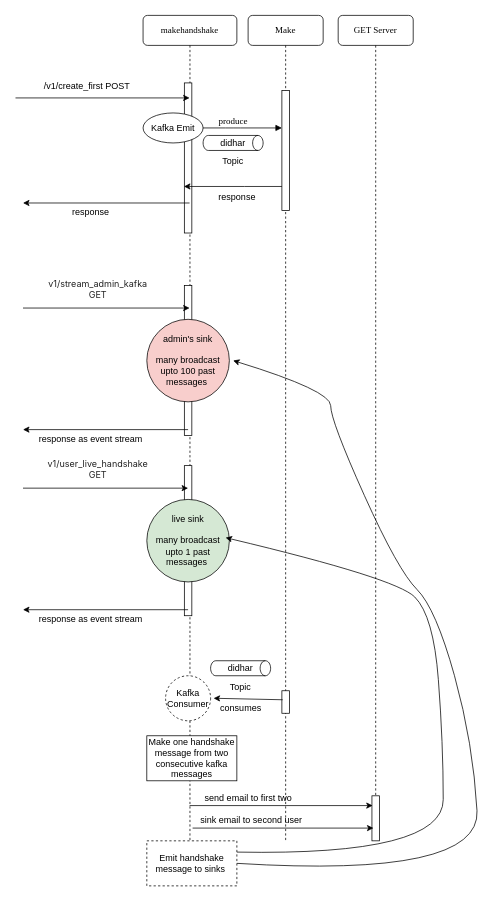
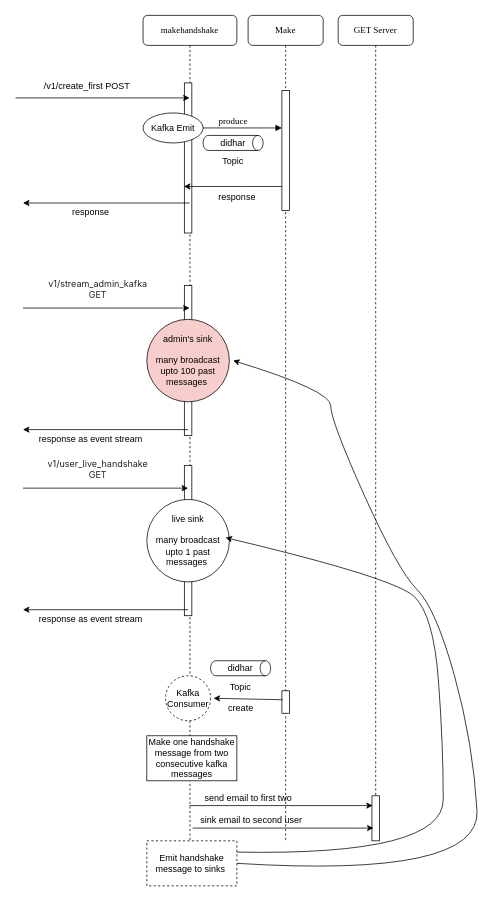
- <mxCell id="16" value="live sink&lt;div&gt;&lt;br&gt;&lt;/div&gt;&lt;div&gt;many broadcast&lt;/div&gt;&lt;div&gt;upto 1 past messages&amp;nbsp;&lt;/div&gt;" style="ellipse;whiteSpace=wrap;html=1;aspect=fixed;fillColor=#d5e8d4;" vertex="1" parent="9"><mxGeometry x="5" y="645" width="110" height="110" as="geometry" /></mxCell>
+ <mxCell id="16" value="live sink&lt;div&gt;&lt;br&gt;&lt;/div&gt;&lt;div&gt;many broadcast&lt;/div&gt;&lt;div&gt;upto 1 past messages&amp;nbsp;&lt;/div&gt;" style="ellipse;whiteSpace=wrap;html=1;aspect=fixed;" vertex="1" parent="9"><mxGeometry x="5" y="645" width="110" height="110" as="geometry" /></mxCell>
- <mxCell id="35" value="consumes" style="text;html=1;align=center;verticalAlign=middle;resizable=0;points=[];autosize=1;strokeColor=none;fillColor=none;" vertex="1" parent="1"><mxGeometry x="280" y="928" width="80" height="30" as="geometry" /></mxCell>
+ <mxCell id="35" value="create" style="text;html=1;align=center;verticalAlign=middle;resizable=0;points=[];autosize=1;strokeColor=none;fillColor=none;" vertex="1" parent="1"><mxGeometry x="280" y="928" width="80" height="30" as="geometry" /></mxCell>
